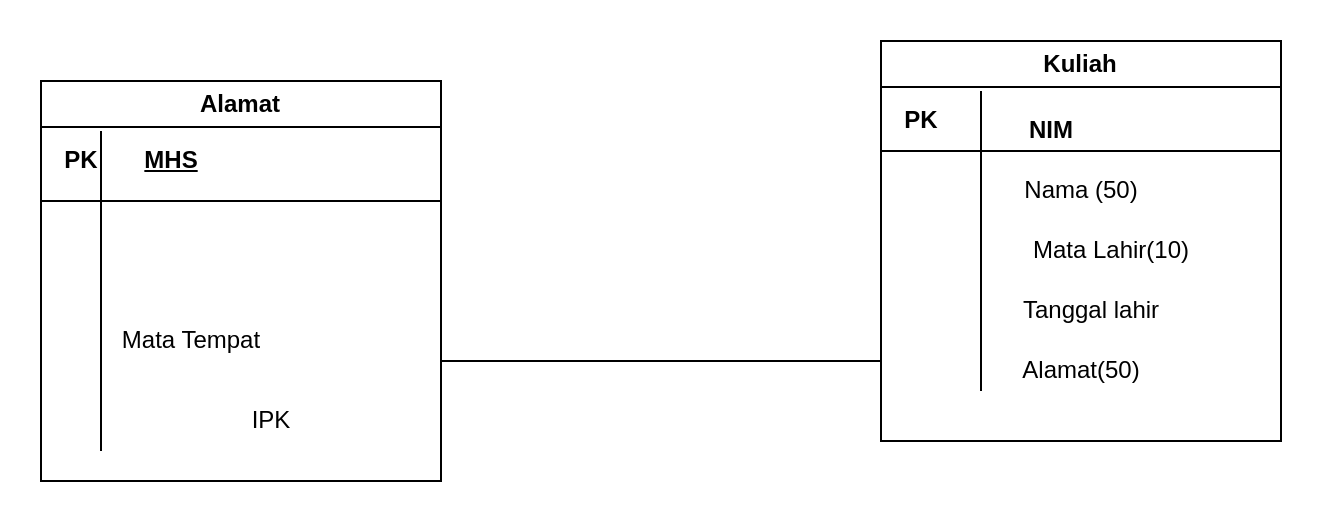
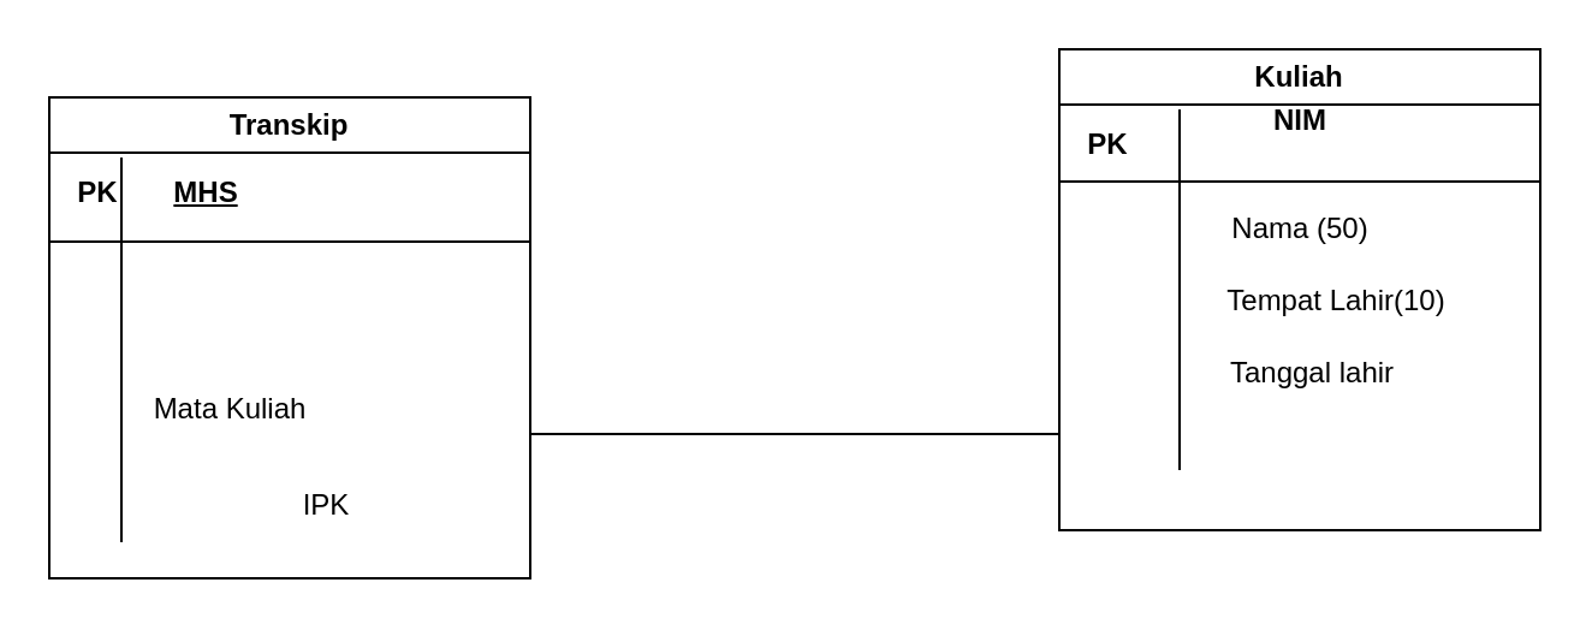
- <mxCell id="9" value="Alamat" style="swimlane;whiteSpace=wrap;html=1;" vertex="1" parent="1"><mxGeometry x="20" y="40" width="200" height="200" as="geometry" /></mxCell>
+ <mxCell id="9" value="Transkip" style="swimlane;whiteSpace=wrap;html=1;" vertex="1" parent="1"><mxGeometry x="20" y="40" width="200" height="200" as="geometry" /></mxCell>
- <mxCell id="4" value="&lt;b&gt;NIM&lt;/b&gt;" style="text;html=1;align=center;verticalAlign=middle;resizable=0;points=[];autosize=1;strokeColor=none;fillColor=none;" vertex="1" parent="2"><mxGeometry x="60" y="30" width="50" height="30" as="geometry" /></mxCell>
+ <mxCell id="4" value="&lt;b&gt;NIM&lt;/b&gt;" style="text;html=1;align=center;verticalAlign=middle;resizable=0;points=[];autosize=1;strokeColor=none;fillColor=none;" vertex="1" parent="2"><mxGeometry x="75" y="15" width="50" height="30" as="geometry" /></mxCell>
- <mxCell id="6" value="Mata Lahir(10)" style="text;html=1;align=center;verticalAlign=middle;resizable=0;points=[];autosize=1;strokeColor=none;fillColor=none;" vertex="1" parent="2"><mxGeometry x="60" y="90" width="110" height="30" as="geometry" /></mxCell>
+ <mxCell id="6" value="Tempat Lahir(10)" style="text;html=1;align=center;verticalAlign=middle;resizable=0;points=[];autosize=1;strokeColor=none;fillColor=none;" vertex="1" parent="2"><mxGeometry x="60" y="90" width="110" height="30" as="geometry" /></mxCell>
- <mxCell id="14" value="Mata Tempat" style="text;html=1;align=center;verticalAlign=middle;resizable=0;points=[];autosize=1;strokeColor=none;fillColor=none;" vertex="1" parent="9"><mxGeometry x="30" y="115" width="90" height="30" as="geometry" /></mxCell>
+ <mxCell id="14" value="Mata Kuliah" style="text;html=1;align=center;verticalAlign=middle;resizable=0;points=[];autosize=1;strokeColor=none;fillColor=none;" vertex="1" parent="9"><mxGeometry x="30" y="115" width="90" height="30" as="geometry" /></mxCell>
- <mxCell id="8" value="Alamat(50)" style="text;html=1;align=center;verticalAlign=middle;resizable=0;points=[];autosize=1;strokeColor=none;fillColor=none;" vertex="1" parent="2"><mxGeometry x="60" y="150" width="80" height="30" as="geometry" /></mxCell>
